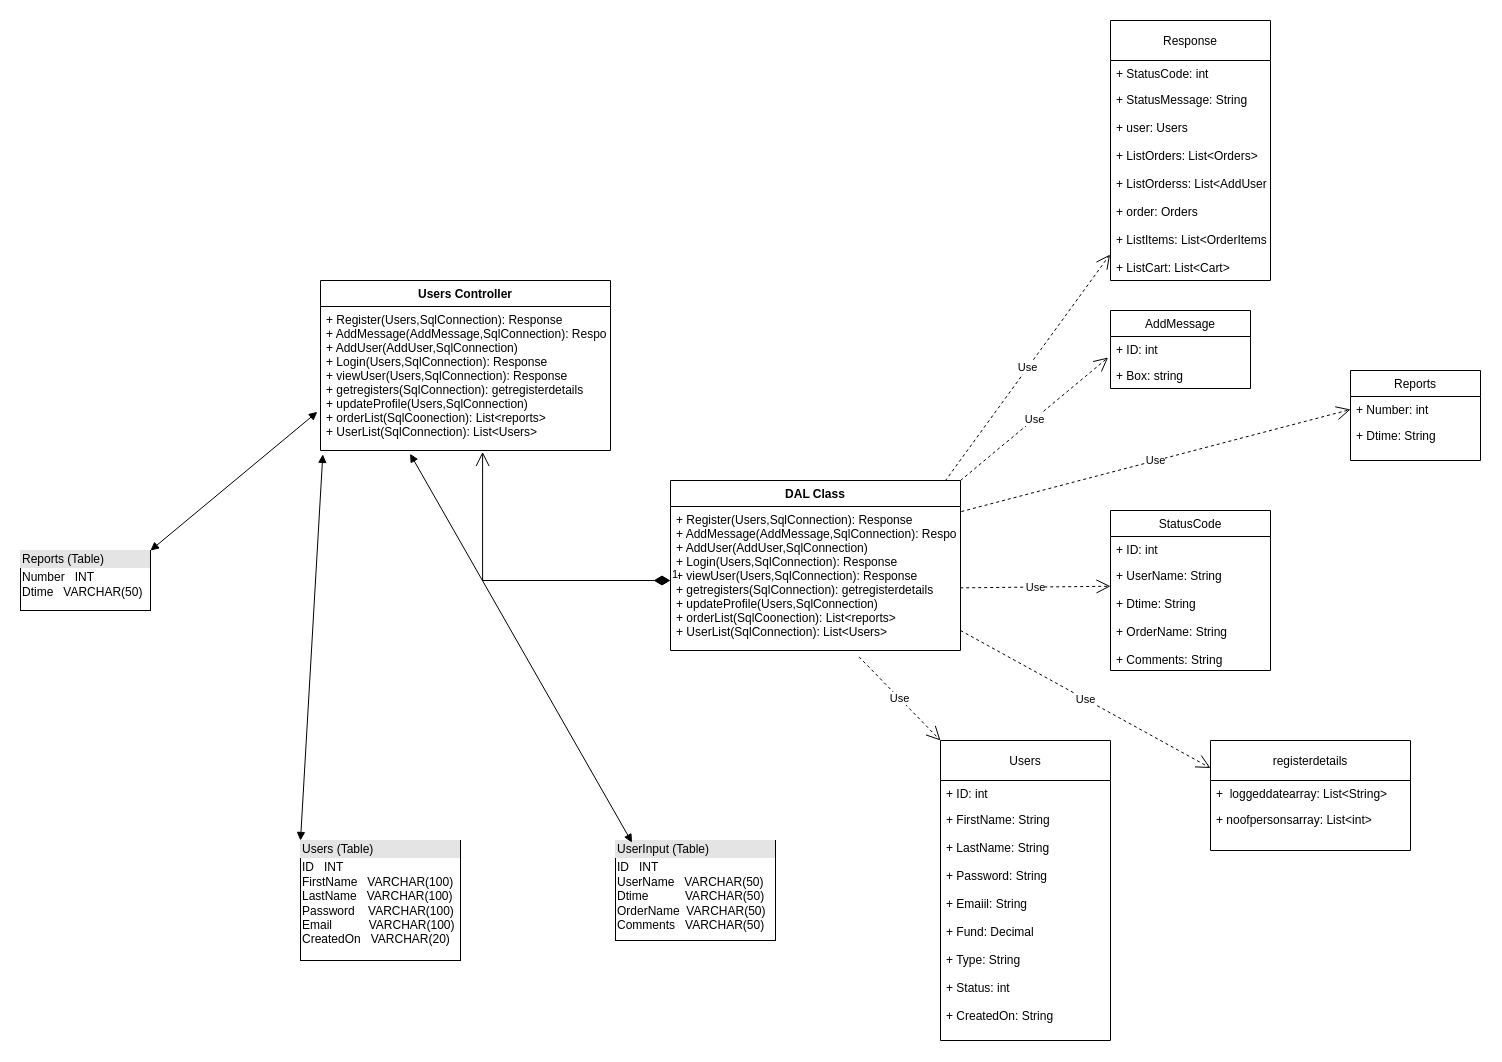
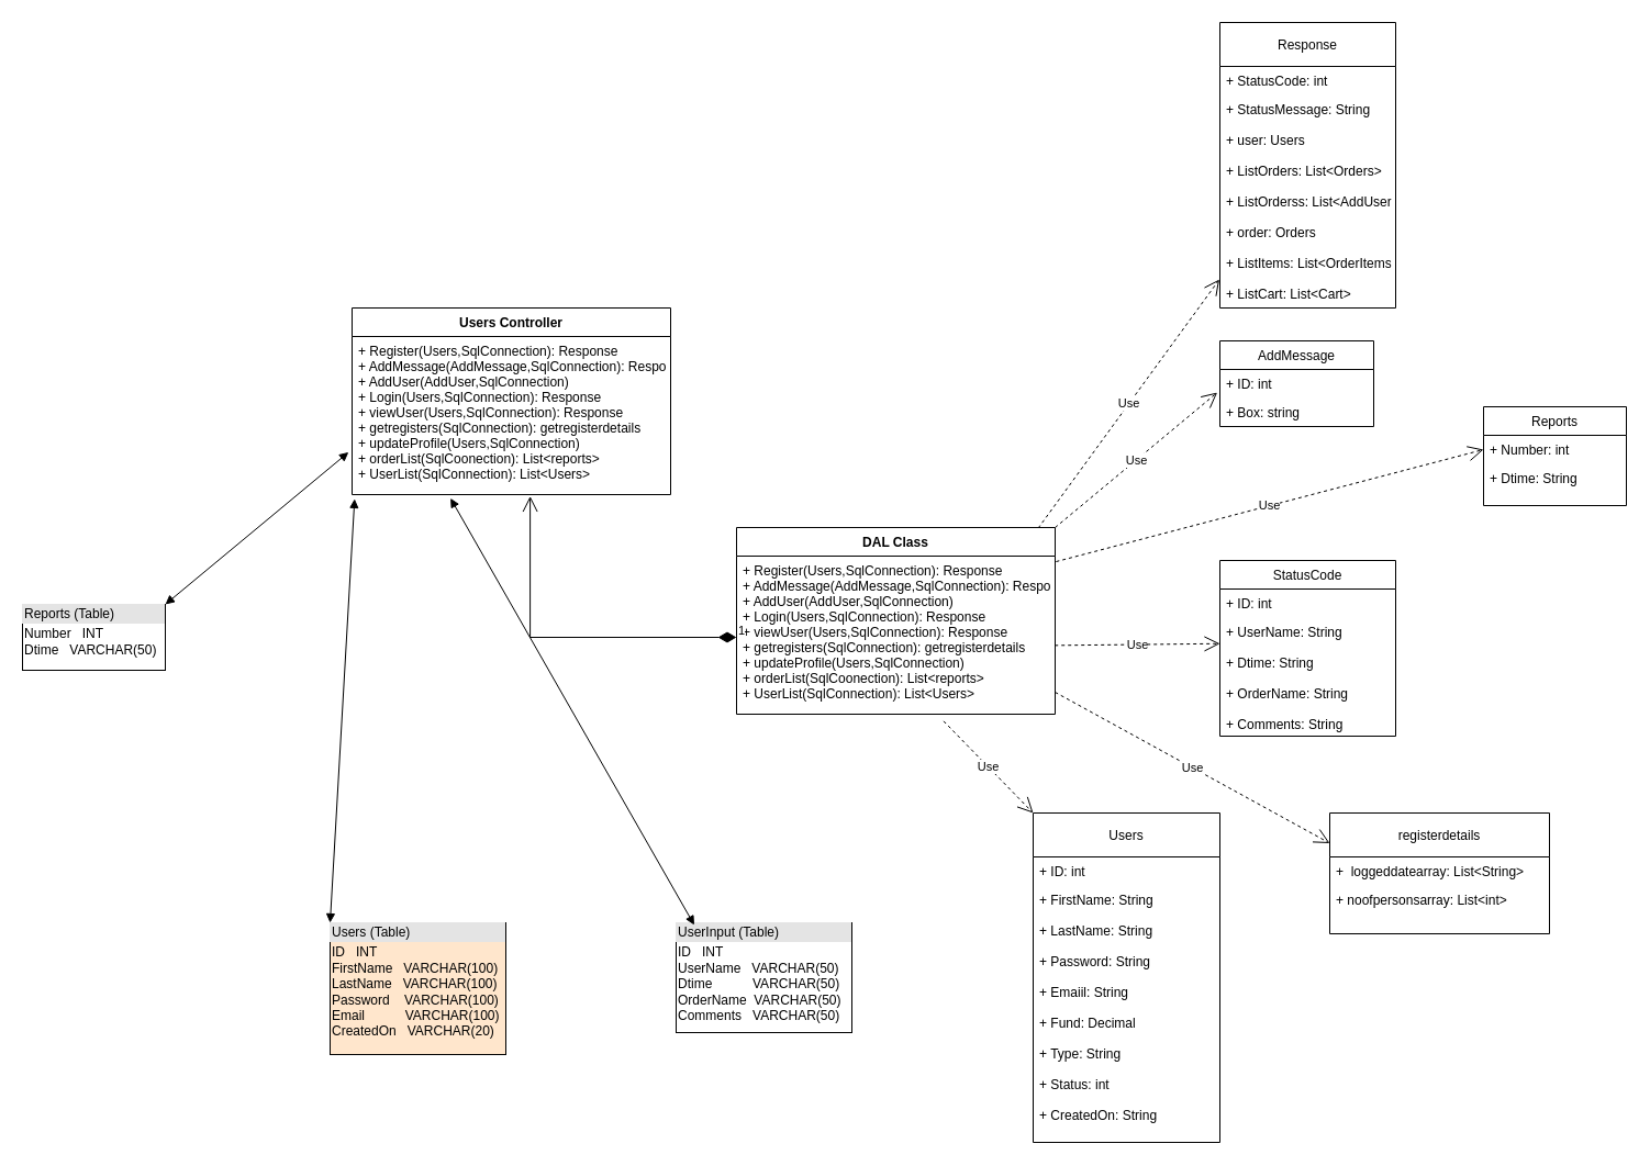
- <mxCell id="31" value="&lt;div style=&quot;box-sizing:border-box;width:100%;background:#e4e4e4;padding:2px;&quot;&gt;Users (Table)&lt;/div&gt;&lt;table style=&quot;width:100%;font-size:1em;&quot; cellpadding=&quot;2&quot; cellspacing=&quot;0&quot;&gt;&lt;tbody&gt;&lt;tr&gt;&lt;td&gt;ID&amp;nbsp; &amp;nbsp;INT&lt;br&gt;FirstName&amp;nbsp; &amp;nbsp;VARCHAR(100)&lt;br&gt;LastName&amp;nbsp; &amp;nbsp;VARCHAR(100)&lt;br&gt;Password&amp;nbsp; &amp;nbsp; VARCHAR(100)&lt;br&gt;Email&amp;nbsp; &amp;nbsp; &amp;nbsp; &amp;nbsp; &amp;nbsp; &amp;nbsp;VARCHAR(100)&lt;br&gt;CreatedOn&amp;nbsp; &amp;nbsp;VARCHAR(20)&lt;br&gt;&lt;br&gt;&lt;/td&gt;&lt;td&gt;&lt;br&gt;&lt;/td&gt;&lt;/tr&gt;&lt;tr&gt;&lt;td&gt;&lt;br&gt;&lt;/td&gt;&lt;td&gt;&lt;br&gt;&lt;/td&gt;&lt;/tr&gt;&lt;tr&gt;&lt;td&gt;&lt;/td&gt;&lt;td&gt;&lt;br&gt;&lt;/td&gt;&lt;/tr&gt;&lt;/tbody&gt;&lt;/table&gt;" style="verticalAlign=top;align=left;overflow=fill;html=1;" vertex="1" parent="1"><mxGeometry x="300" y="840" width="160" height="120" as="geometry" /></mxCell>
+ <mxCell id="31" value="&lt;div style=&quot;box-sizing:border-box;width:100%;background:#e4e4e4;padding:2px;&quot;&gt;Users (Table)&lt;/div&gt;&lt;table style=&quot;width:100%;font-size:1em;&quot; cellpadding=&quot;2&quot; cellspacing=&quot;0&quot;&gt;&lt;tbody&gt;&lt;tr&gt;&lt;td&gt;ID&amp;nbsp; &amp;nbsp;INT&lt;br&gt;FirstName&amp;nbsp; &amp;nbsp;VARCHAR(100)&lt;br&gt;LastName&amp;nbsp; &amp;nbsp;VARCHAR(100)&lt;br&gt;Password&amp;nbsp; &amp;nbsp; VARCHAR(100)&lt;br&gt;Email&amp;nbsp; &amp;nbsp; &amp;nbsp; &amp;nbsp; &amp;nbsp; &amp;nbsp;VARCHAR(100)&lt;br&gt;CreatedOn&amp;nbsp; &amp;nbsp;VARCHAR(20)&lt;br&gt;&lt;br&gt;&lt;/td&gt;&lt;td&gt;&lt;br&gt;&lt;/td&gt;&lt;/tr&gt;&lt;tr&gt;&lt;td&gt;&lt;br&gt;&lt;/td&gt;&lt;td&gt;&lt;br&gt;&lt;/td&gt;&lt;/tr&gt;&lt;tr&gt;&lt;td&gt;&lt;/td&gt;&lt;td&gt;&lt;br&gt;&lt;/td&gt;&lt;/tr&gt;&lt;/tbody&gt;&lt;/table&gt;" style="verticalAlign=top;align=left;overflow=fill;html=1;fillColor=#ffe6cc;" vertex="1" parent="1"><mxGeometry x="300" y="840" width="160" height="120" as="geometry" /></mxCell>
